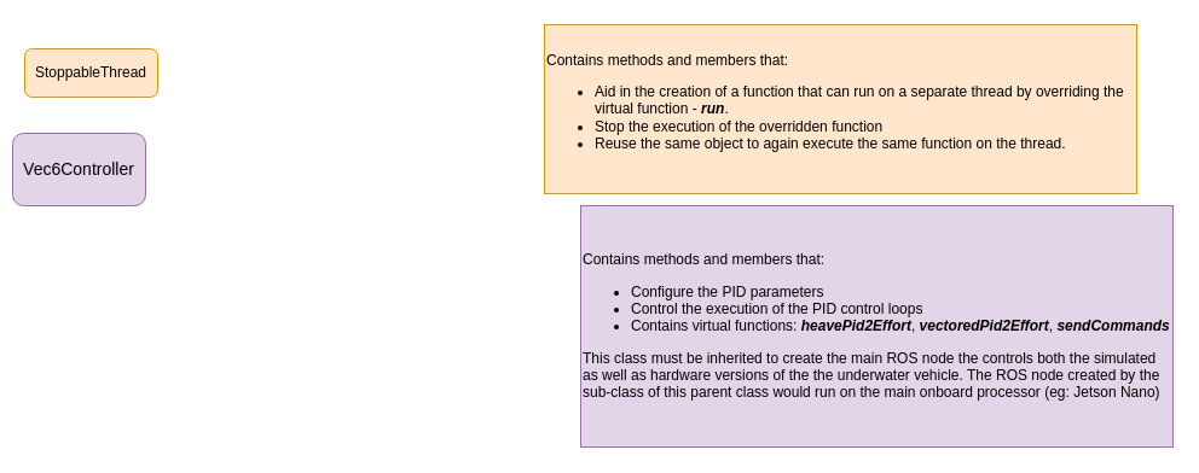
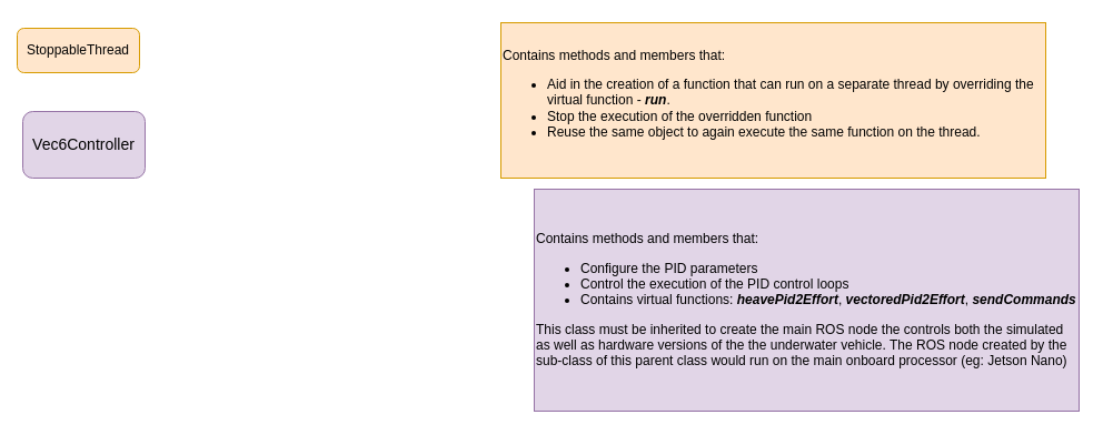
- <mxCell id="2" value="StoppableThread" style="rounded=1;whiteSpace=wrap;html=1;fillColor=#ffe6cc;strokeColor=#d79b00;" parent="1" vertex="1"><mxGeometry x="20" y="40" width="110" height="40" as="geometry" /></mxCell>
+ <mxCell id="2" value="StoppableThread" style="rounded=1;whiteSpace=wrap;html=1;fillColor=#ffe6cc;strokeColor=#d79b00;" parent="1" vertex="1"><mxGeometry x="15" y="25" width="110" height="40" as="geometry" /></mxCell>
- <mxCell id="3" value="&lt;font style=&quot;font-size: 14px&quot;&gt;Vec6Controller&lt;/font&gt;" style="rounded=1;whiteSpace=wrap;html=1;fillColor=#e1d5e7;strokeColor=#9673a6;" parent="1" vertex="1"><mxGeometry x="10" y="110" width="110" height="60" as="geometry" /></mxCell>
+ <mxCell id="3" value="&lt;font style=&quot;font-size: 14px&quot;&gt;Vec6Controller&lt;/font&gt;" style="rounded=1;whiteSpace=wrap;html=1;fillColor=#e1d5e7;strokeColor=#9673a6;" parent="1" vertex="1"><mxGeometry x="20" y="100" width="110" height="60" as="geometry" /></mxCell>
